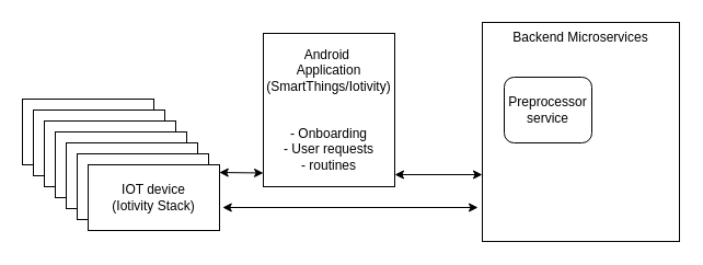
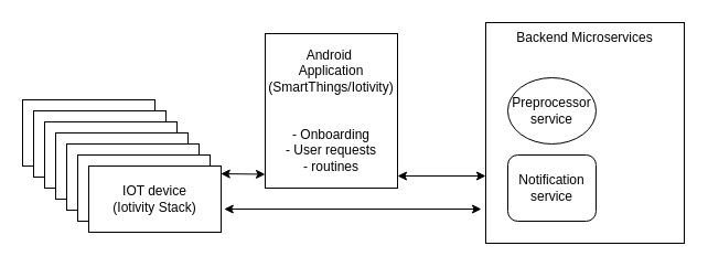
- <mxCell id="11" value="Preprocessor&lt;div&gt;service&lt;/div&gt;" style="rounded=1;whiteSpace=wrap;html=1;" vertex="1" parent="1"><mxGeometry x="460" y="70" width="80" height="60" as="geometry" /></mxCell>
+ <mxCell id="11" value="Preprocessor&lt;div&gt;service&lt;/div&gt;" style="ellipse;whiteSpace=wrap;html=1;" vertex="1" parent="1"><mxGeometry x="460" y="70" width="80" height="60" as="geometry" /></mxCell>
+ <mxCell id="12" value="Notification&lt;div&gt;service&lt;/div&gt;" style="rounded=1;whiteSpace=wrap;html=1;" vertex="1" parent="1"><mxGeometry x="460" y="140" width="80" height="60" as="geometry" /></mxCell>
